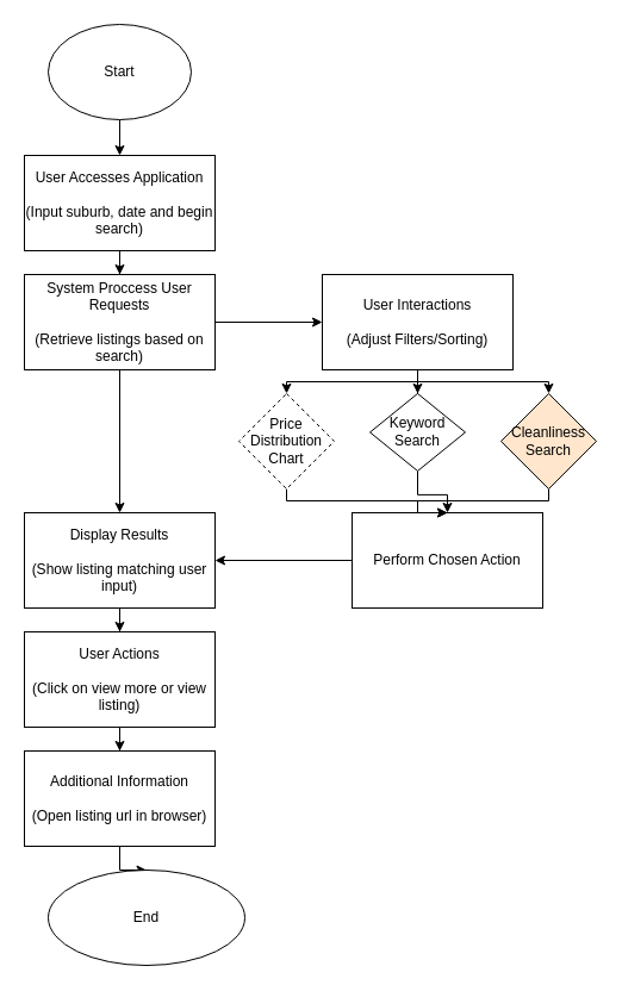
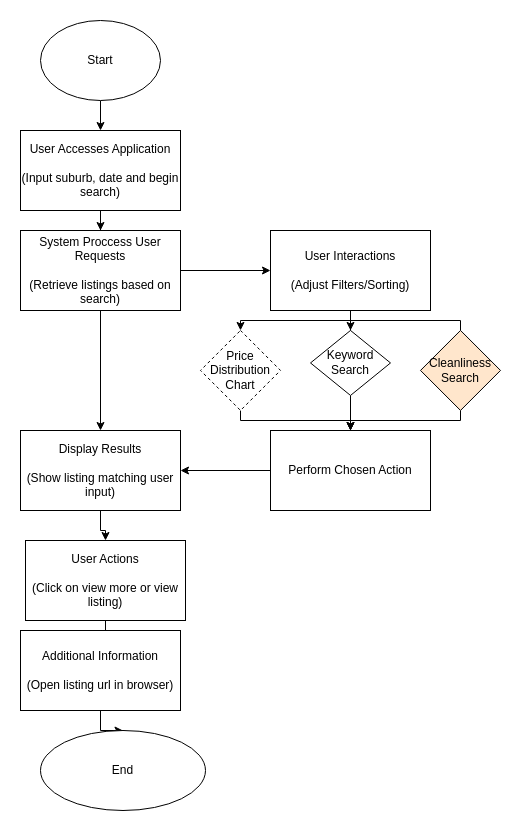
- <mxCell id="11" style="edgeStyle=orthogonalEdgeStyle;rounded=0;orthogonalLoop=1;jettySize=auto;html=1;" edge="1" parent="1" source="12" target="27"><mxGeometry relative="1" as="geometry"><Array as="points"><mxPoint x="350" y="320" /><mxPoint x="460" y="320" /></Array></mxGeometry></mxCell>
+ <mxCell id="11" style="edgeStyle=orthogonalEdgeStyle;rounded=0;orthogonalLoop=1;jettySize=auto;html=1;endArrow=none;" edge="1" parent="1" source="12" target="27"><mxGeometry relative="1" as="geometry"><Array as="points"><mxPoint x="350" y="320" /><mxPoint x="460" y="320" /></Array></mxGeometry></mxCell>
- <mxCell id="14" value="Perform Chosen Action" style="rounded=0;whiteSpace=wrap;html=1;" vertex="1" parent="1"><mxGeometry x="295" y="430" width="160" height="80" as="geometry" /></mxCell>
+ <mxCell id="14" value="Perform Chosen Action" style="rounded=0;whiteSpace=wrap;html=1;" vertex="1" parent="1"><mxGeometry x="270" y="430" width="160" height="80" as="geometry" /></mxCell>
- <mxCell id="18" value="User Actions&lt;br&gt;&lt;br&gt;(Click on view more or view listing)" style="rounded=0;whiteSpace=wrap;html=1;" vertex="1" parent="1"><mxGeometry x="20" y="530" width="160" height="80" as="geometry" /></mxCell>
+ <mxCell id="18" value="User Actions&lt;br&gt;&lt;br&gt;(Click on view more or view listing)" style="rounded=0;whiteSpace=wrap;html=1;" vertex="1" parent="1"><mxGeometry x="25" y="540" width="160" height="80" as="geometry" /></mxCell>
